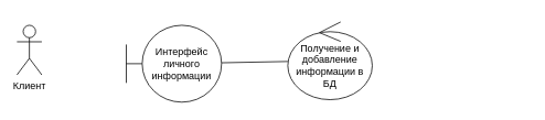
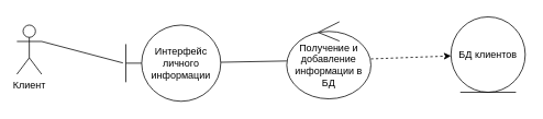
+ <mxCell id="8" style="rounded=0;orthogonalLoop=1;jettySize=auto;html=1;exitX=1;exitY=0.333;exitDx=0;exitDy=0;exitPerimeter=0;entryX=-0.031;entryY=0.497;entryDx=0;entryDy=0;entryPerimeter=0;endArrow=none;endFill=0;" edge="1" parent="1" source="7" target="4"><mxGeometry relative="1" as="geometry" /></mxCell>
+ <mxCell id="2" value="БД клиентов" style="ellipse;shape=umlEntity;whiteSpace=wrap;html=1;" vertex="1" parent="1"><mxGeometry x="546" y="20" width="90" height="92" as="geometry" /></mxCell>
+ <mxCell id="5" style="rounded=0;orthogonalLoop=1;jettySize=auto;html=1;dashed=1;" edge="1" parent="1" source="6" target="2"><mxGeometry relative="1" as="geometry" /></mxCell>
